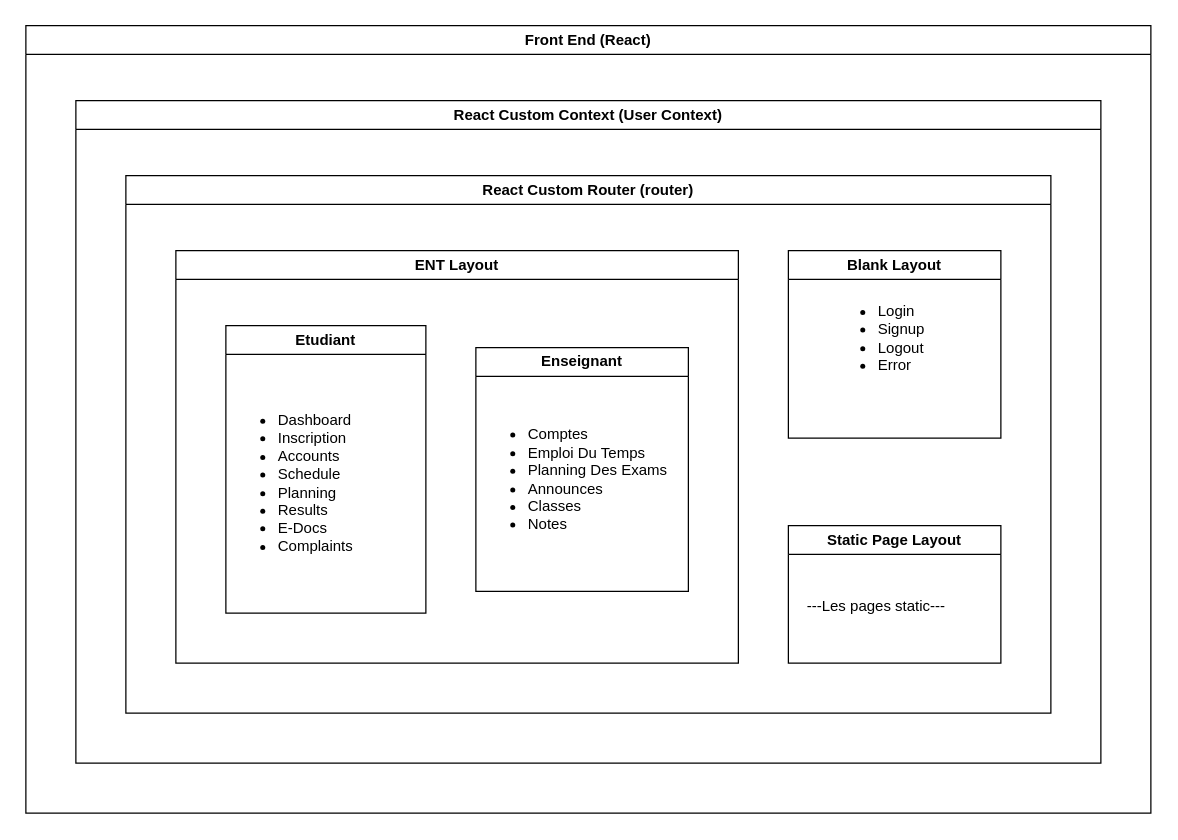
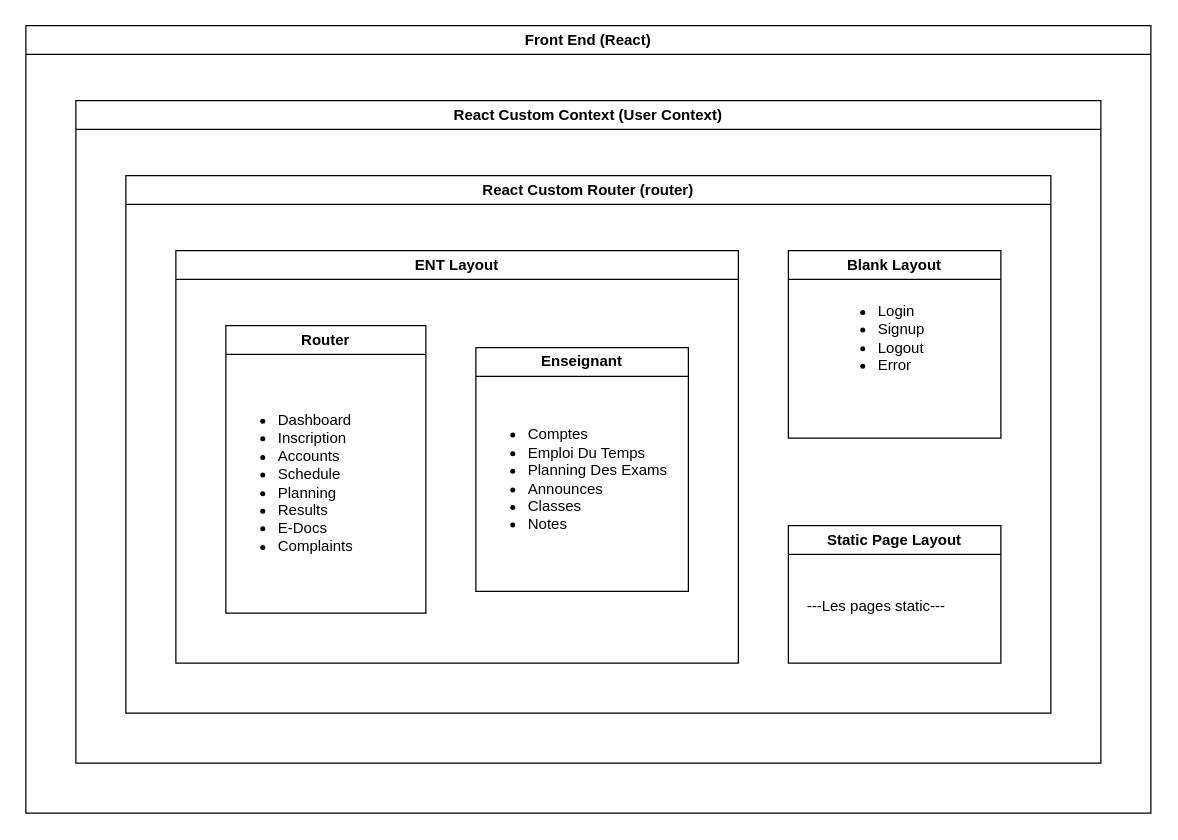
- <mxCell id="10" value="Etudiant" style="swimlane;whiteSpace=wrap;html=1;" parent="9" vertex="1"><mxGeometry x="40" y="60" width="160" height="230" as="geometry" /></mxCell>
+ <mxCell id="10" value="Router" style="swimlane;whiteSpace=wrap;html=1;" parent="9" vertex="1"><mxGeometry x="40" y="60" width="160" height="230" as="geometry" /></mxCell>
